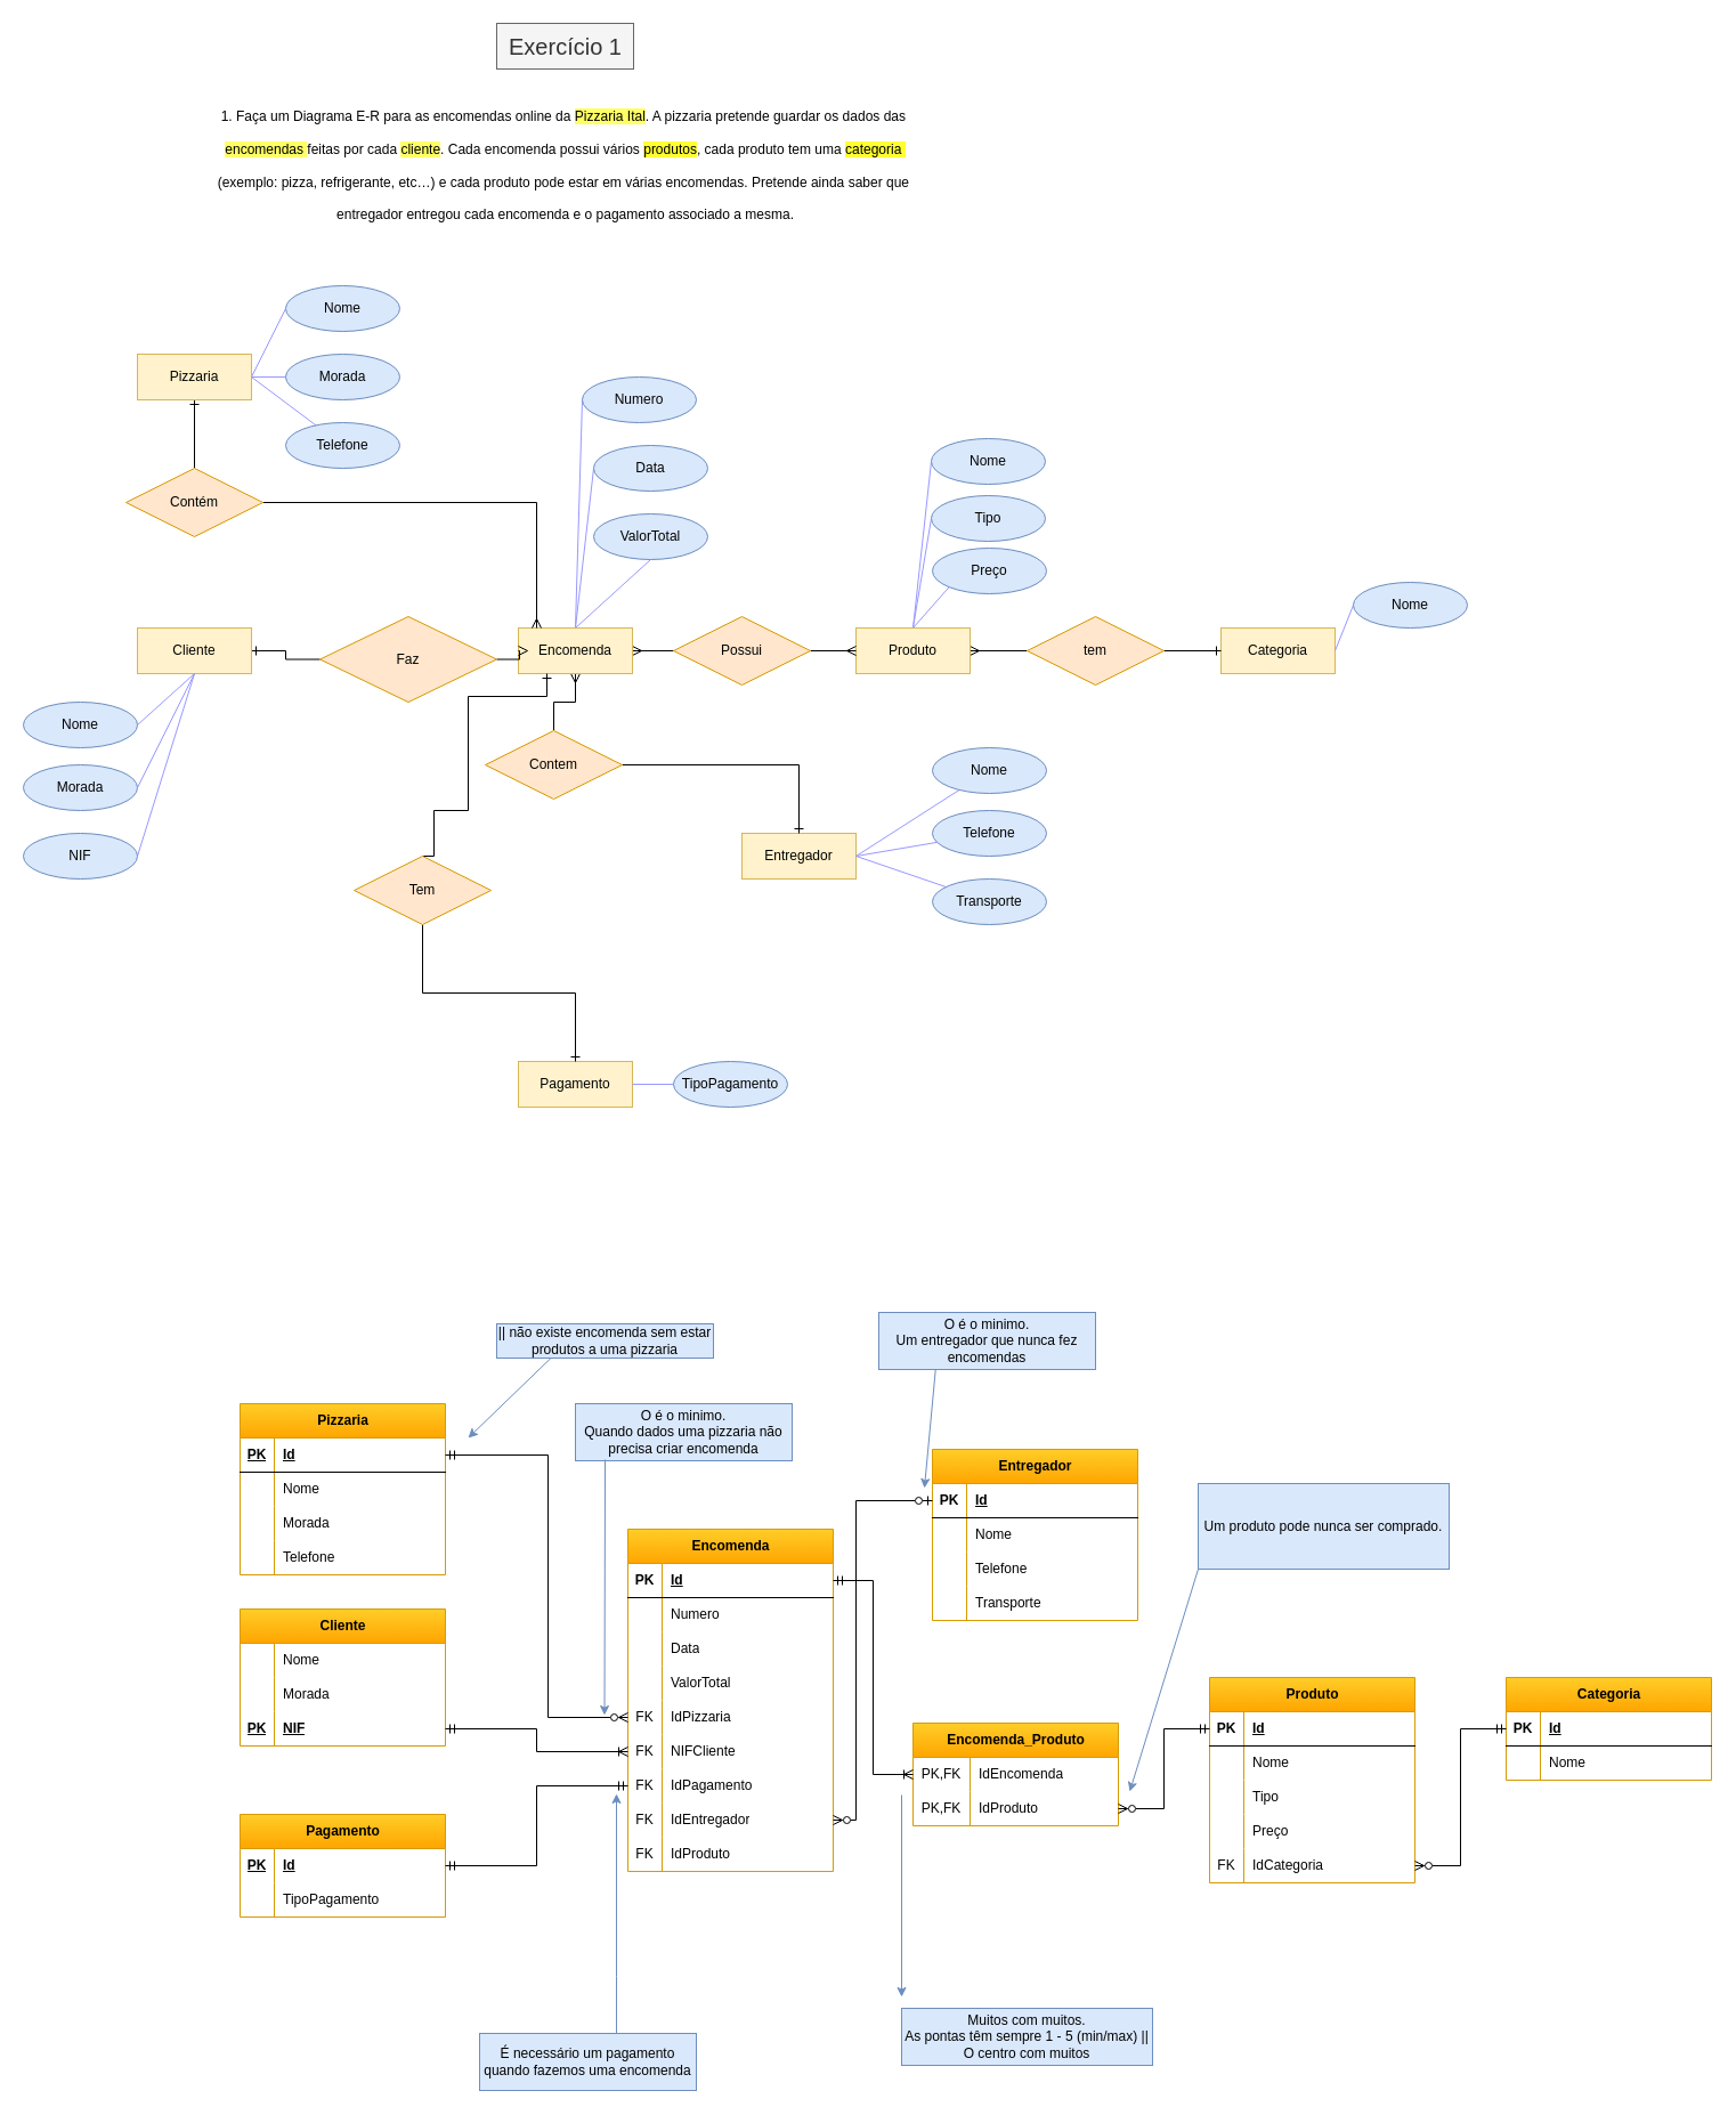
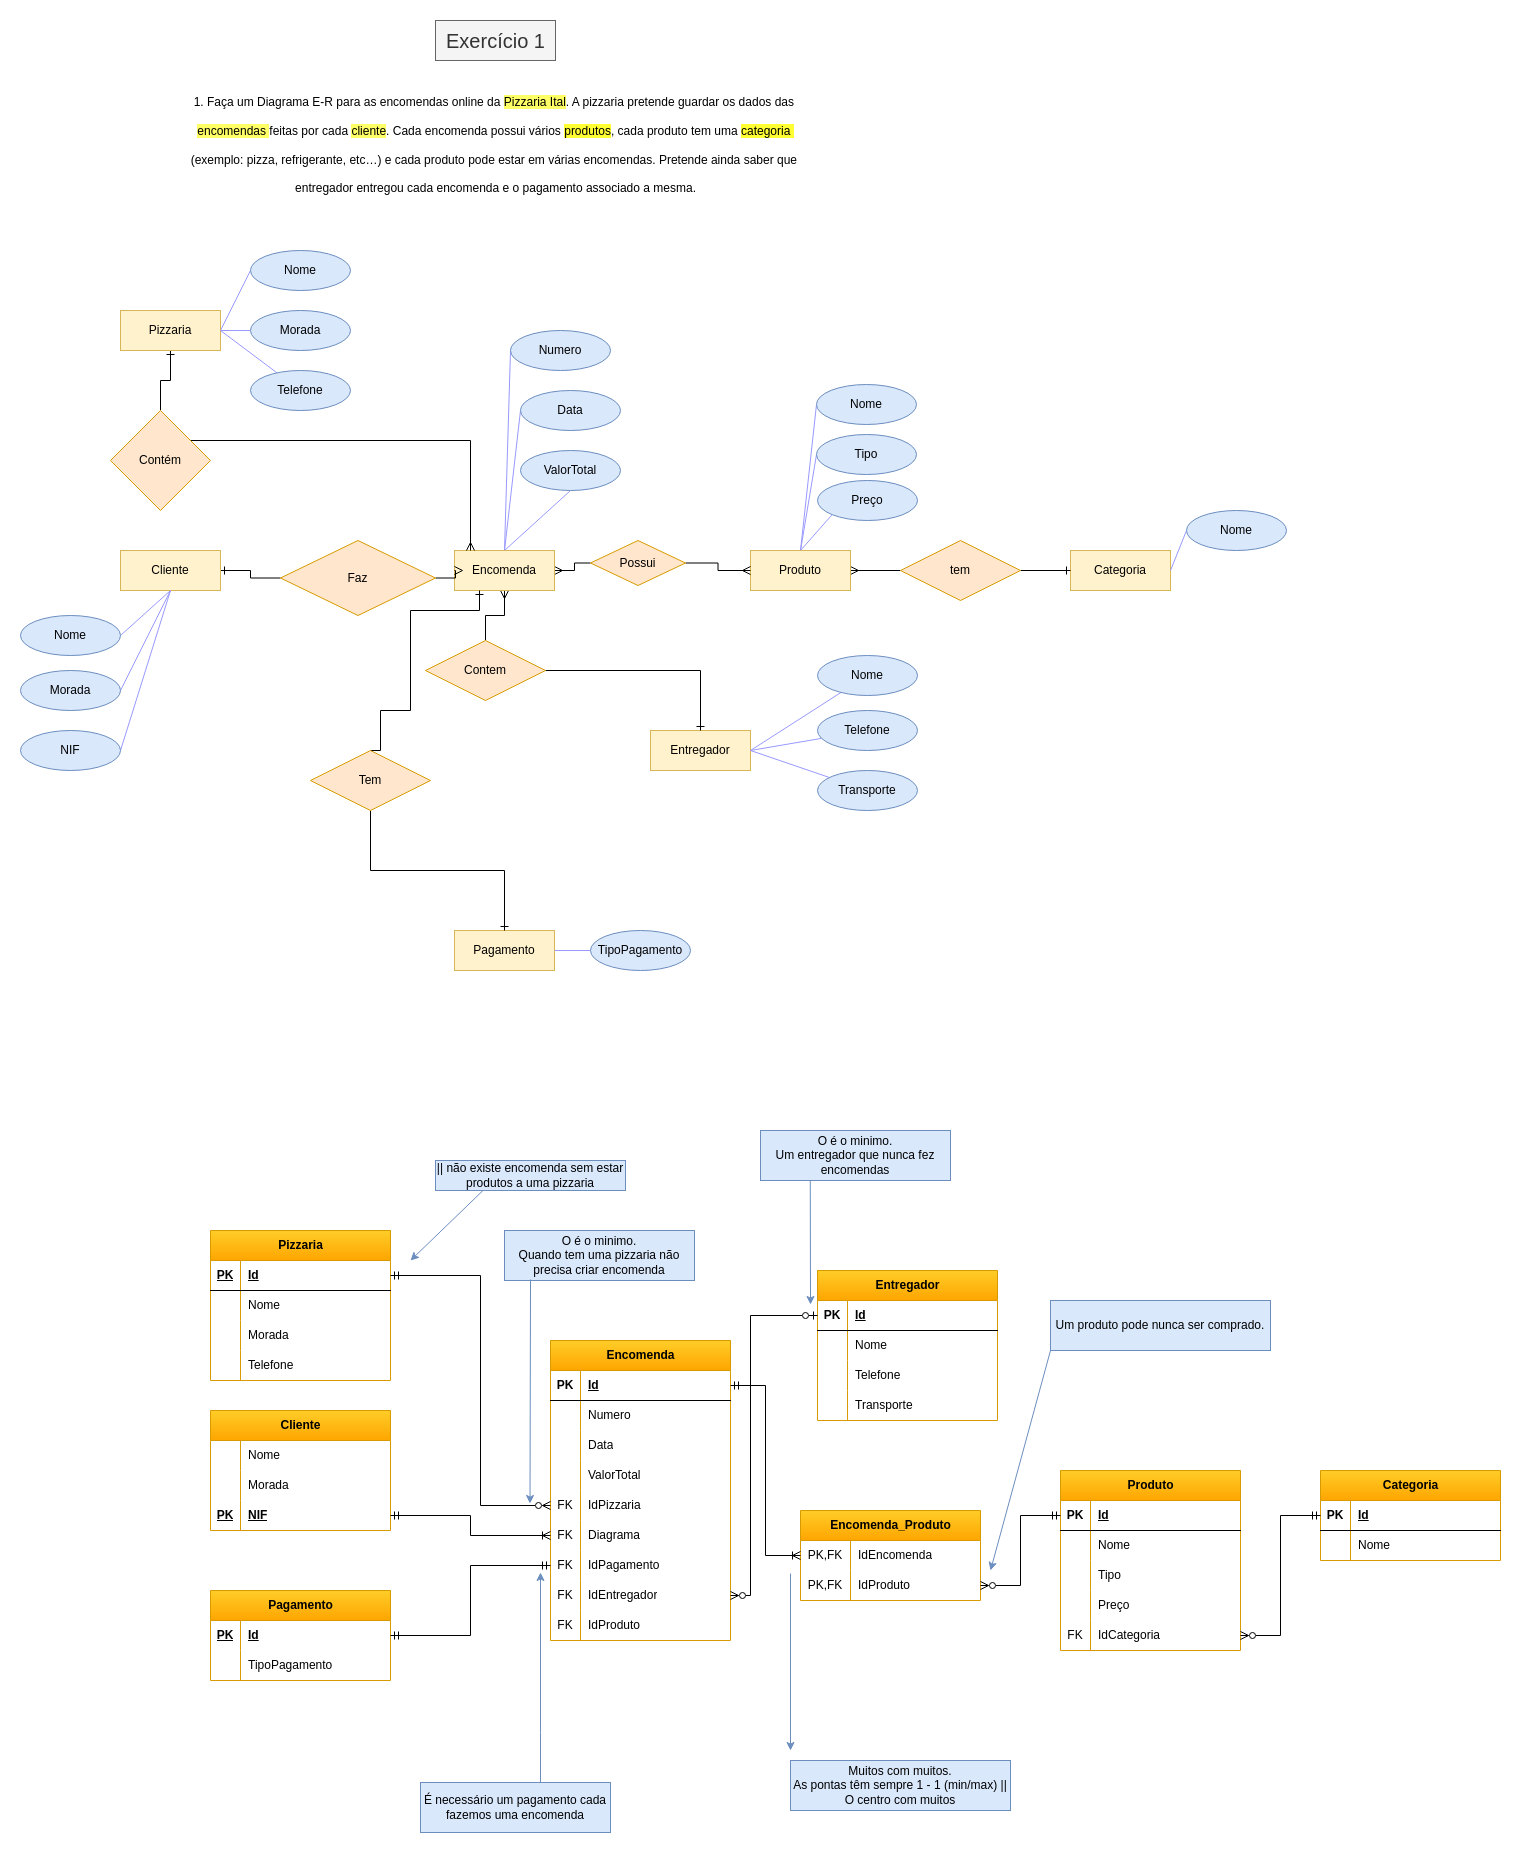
- <mxCell id="34" value="Contém" style="shape=rhombus;perimeter=rhombusPerimeter;whiteSpace=wrap;html=1;align=center;fillColor=#ffe6cc;strokeColor=#d79b00;" parent="1" vertex="1"><mxGeometry x="110" y="410" width="120" height="60" as="geometry" /></mxCell>
+ <mxCell id="34" value="Contém" style="shape=rhombus;perimeter=rhombusPerimeter;whiteSpace=wrap;html=1;align=center;fillColor=#ffe6cc;strokeColor=#d79b00;" parent="1" vertex="1"><mxGeometry x="110" y="410" width="100" height="100" as="geometry" /></mxCell>
- <mxCell id="19" value="Possui" style="shape=rhombus;perimeter=rhombusPerimeter;whiteSpace=wrap;html=1;align=center;fillColor=#ffe6cc;strokeColor=#d79b00;" parent="1" vertex="1"><mxGeometry x="590" y="540" width="120" height="60" as="geometry" /></mxCell>
+ <mxCell id="19" value="Possui" style="shape=rhombus;perimeter=rhombusPerimeter;whiteSpace=wrap;html=1;align=center;fillColor=#ffe6cc;strokeColor=#d79b00;" parent="1" vertex="1"><mxGeometry x="590" y="540" width="95" height="45" as="geometry" /></mxCell>
- <mxCell id="177" value="O é o minimo.&lt;br&gt;Um entregador que nunca fez encomendas" style="text;html=1;align=center;verticalAlign=middle;whiteSpace=wrap;rounded=0;fillColor=#dae8fc;strokeColor=#6c8ebf;" parent="1" vertex="1"><mxGeometry x="770" y="1150" width="190" height="50" as="geometry" /></mxCell>
+ <mxCell id="177" value="O é o minimo.&lt;br&gt;Um entregador que nunca fez encomendas" style="text;html=1;align=center;verticalAlign=middle;whiteSpace=wrap;rounded=0;fillColor=#dae8fc;strokeColor=#6c8ebf;" parent="1" vertex="1"><mxGeometry x="760" y="1130" width="190" height="50" as="geometry" /></mxCell>
- <mxCell id="173" value="O é o minimo.&lt;br&gt;Quando dados uma pizzaria não precisa criar encomenda" style="text;html=1;align=center;verticalAlign=middle;whiteSpace=wrap;rounded=0;fillColor=#dae8fc;strokeColor=#6c8ebf;" parent="1" vertex="1"><mxGeometry x="504" y="1230" width="190" height="50" as="geometry" /></mxCell>
+ <mxCell id="173" value="O é o minimo.&lt;br&gt;Quando tem uma pizzaria não precisa criar encomenda" style="text;html=1;align=center;verticalAlign=middle;whiteSpace=wrap;rounded=0;fillColor=#dae8fc;strokeColor=#6c8ebf;" parent="1" vertex="1"><mxGeometry x="504" y="1230" width="190" height="50" as="geometry" /></mxCell>
- <mxCell id="182" value="Um produto pode nunca ser comprado." style="text;html=1;align=center;verticalAlign=middle;whiteSpace=wrap;rounded=0;fillColor=#dae8fc;strokeColor=#6c8ebf;" parent="1" vertex="1"><mxGeometry x="1050" y="1300" width="220" height="75" as="geometry" /></mxCell>
+ <mxCell id="182" value="Um produto pode nunca ser comprado." style="text;html=1;align=center;verticalAlign=middle;whiteSpace=wrap;rounded=0;fillColor=#dae8fc;strokeColor=#6c8ebf;" parent="1" vertex="1"><mxGeometry x="1050" y="1300" width="220" height="50" as="geometry" /></mxCell>
- <mxCell id="91" value="NIFCliente" style="shape=partialRectangle;connectable=0;fillColor=none;top=0;left=0;bottom=0;right=0;align=left;spacingLeft=6;overflow=hidden;whiteSpace=wrap;html=1;" parent="89" vertex="1"><mxGeometry x="30" width="150" height="30" as="geometry"><mxRectangle width="150" height="30" as="alternateBounds" /></mxGeometry></mxCell>
+ <mxCell id="91" value="Diagrama" style="shape=partialRectangle;connectable=0;fillColor=none;top=0;left=0;bottom=0;right=0;align=left;spacingLeft=6;overflow=hidden;whiteSpace=wrap;html=1;" parent="89" vertex="1"><mxGeometry x="30" width="150" height="30" as="geometry"><mxRectangle width="150" height="30" as="alternateBounds" /></mxGeometry></mxCell>
- <mxCell id="179" value="Muitos com muitos.&lt;br&gt;As pontas têm sempre 1 - 5 (min/max) ||&lt;br&gt;O centro com muitos" style="text;html=1;align=center;verticalAlign=middle;whiteSpace=wrap;rounded=0;fillColor=#dae8fc;strokeColor=#6c8ebf;" parent="1" vertex="1"><mxGeometry x="790" y="1760" width="220" height="50" as="geometry" /></mxCell>
+ <mxCell id="179" value="Muitos com muitos.&lt;br&gt;As pontas têm sempre 1 - 1 (min/max) ||&lt;br&gt;O centro com muitos" style="text;html=1;align=center;verticalAlign=middle;whiteSpace=wrap;rounded=0;fillColor=#dae8fc;strokeColor=#6c8ebf;" parent="1" vertex="1"><mxGeometry x="790" y="1760" width="220" height="50" as="geometry" /></mxCell>
- <mxCell id="175" value="É necessário um pagamento quando fazemos uma encomenda" style="text;html=1;align=center;verticalAlign=middle;whiteSpace=wrap;rounded=0;fillColor=#dae8fc;strokeColor=#6c8ebf;" parent="1" vertex="1"><mxGeometry x="420" y="1782" width="190" height="50" as="geometry" /></mxCell>
+ <mxCell id="175" value="É necessário um pagamento cada fazemos uma encomenda" style="text;html=1;align=center;verticalAlign=middle;whiteSpace=wrap;rounded=0;fillColor=#dae8fc;strokeColor=#6c8ebf;" parent="1" vertex="1"><mxGeometry x="420" y="1782" width="190" height="50" as="geometry" /></mxCell>
